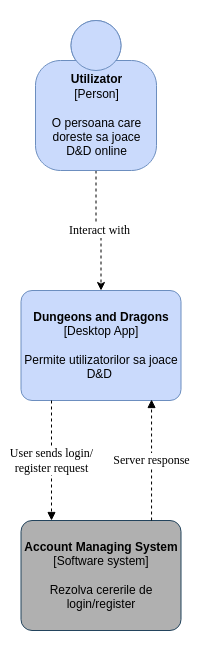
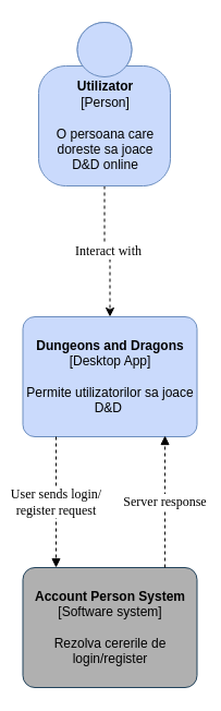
- <mxCell id="4" value="&lt;b&gt;Account Managing System&lt;/b&gt;&lt;br&gt;&lt;div&gt;[Software system&lt;span&gt;]&lt;/span&gt;&lt;/div&gt;&lt;br&gt;&lt;div&gt;Rezolva cererile de login/register&lt;/div&gt;" style="rounded=1;whiteSpace=wrap;html=1;labelBackgroundColor=none;fillColor=#B0B0B0;align=center;arcSize=10;strokeColor=#23445d;points=[[0.25,0,0],[0.5,0,0],[0.75,0,0],[1,0.25,0],[1,0.5,0],[1,0.75,0],[0.75,1,0],[0.5,1,0],[0.25,1,0],[0,0.75,0],[0,0.5,0],[0,0.25,0]];shadow=0;comic=0;glass=0;" vertex="1" parent="1"><mxGeometry x="20.5" y="520" width="160" height="110.0" as="geometry" /></mxCell>
+ <mxCell id="4" value="&lt;b&gt;Account Person System&lt;/b&gt;&lt;br&gt;&lt;div&gt;[Software system&lt;span&gt;]&lt;/span&gt;&lt;/div&gt;&lt;br&gt;&lt;div&gt;Rezolva cererile de login/register&lt;/div&gt;" style="rounded=1;whiteSpace=wrap;html=1;labelBackgroundColor=none;fillColor=#B0B0B0;align=center;arcSize=10;strokeColor=#23445d;points=[[0.25,0,0],[0.5,0,0],[0.75,0,0],[1,0.25,0],[1,0.5,0],[1,0.75,0],[0.75,1,0],[0.5,1,0],[0.25,1,0],[0,0.75,0],[0,0.5,0],[0,0.25,0]];shadow=0;comic=0;glass=0;" vertex="1" parent="1"><mxGeometry x="20.5" y="520" width="160" height="110.0" as="geometry" /></mxCell>
